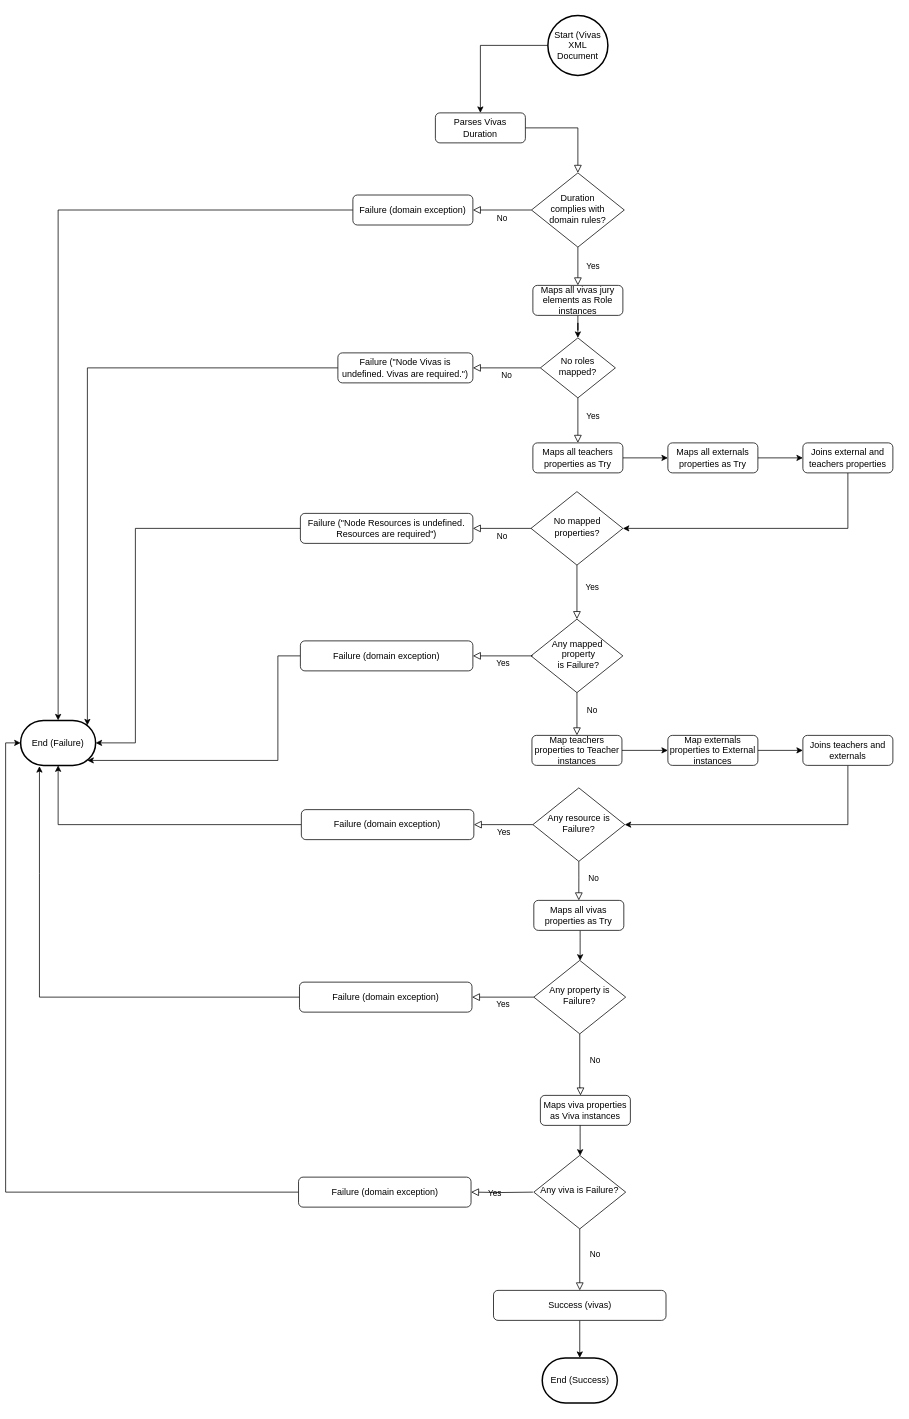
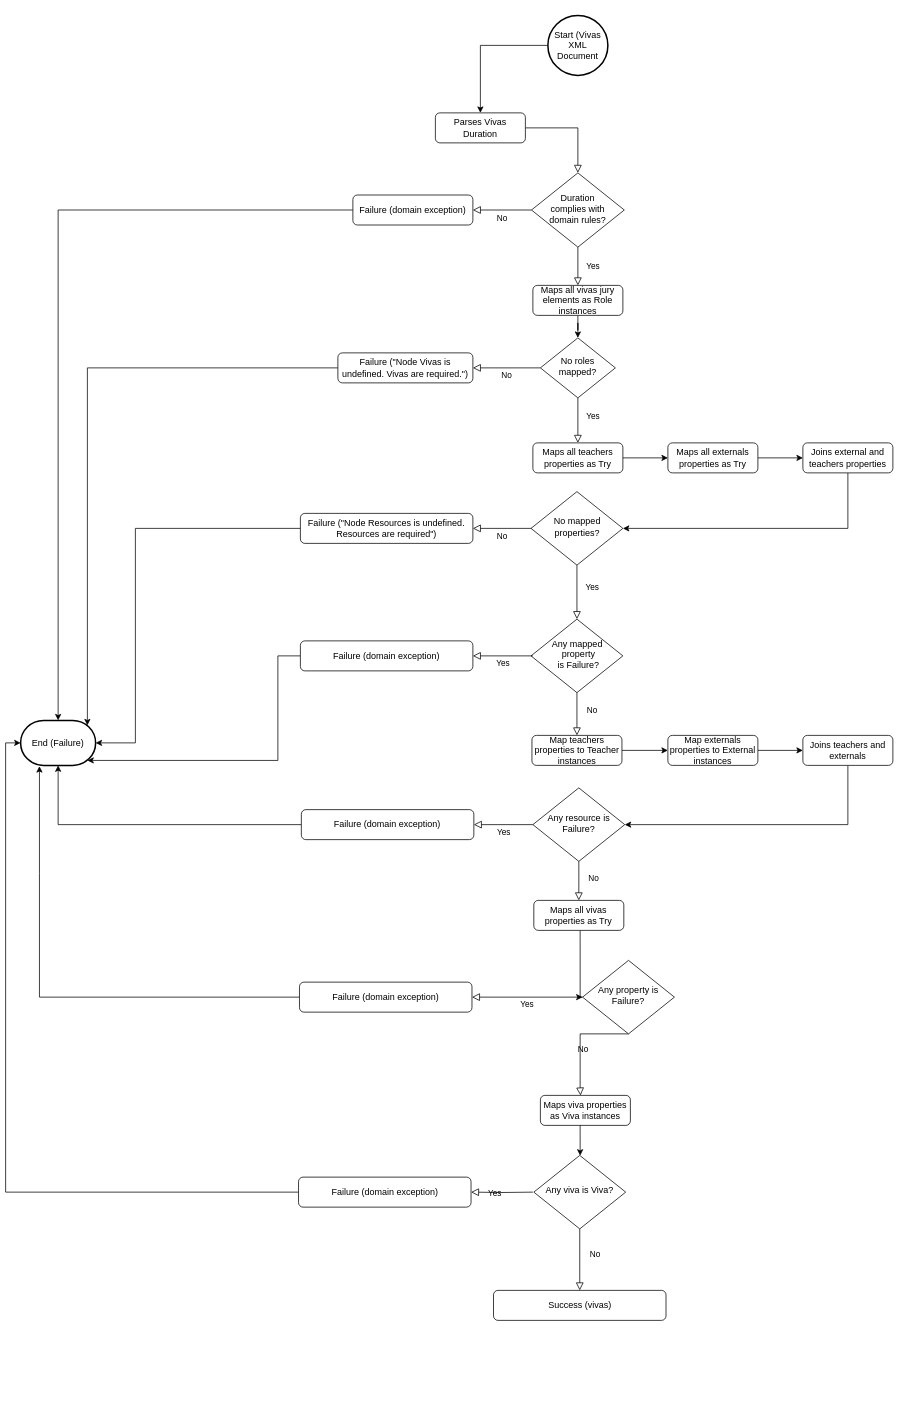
- <mxCell id="36" value="Any property is Failure?" style="rhombus;whiteSpace=wrap;html=1;shadow=0;fontFamily=Helvetica;fontSize=12;align=center;strokeWidth=1;spacing=6;spacingTop=-4;" vertex="1" parent="1"><mxGeometry x="704.25" y="1280" width="122.5" height="98" as="geometry" /></mxCell>
+ <mxCell id="36" value="Any property is Failure?" style="rhombus;whiteSpace=wrap;html=1;shadow=0;fontFamily=Helvetica;fontSize=12;align=center;strokeWidth=1;spacing=6;spacingTop=-4;" vertex="1" parent="1"><mxGeometry x="769.25" y="1280" width="122.5" height="98" as="geometry" /></mxCell>
- <mxCell id="40" value="Any viva is Failure?" style="rhombus;whiteSpace=wrap;html=1;shadow=0;fontFamily=Helvetica;fontSize=12;align=center;strokeWidth=1;spacing=6;spacingTop=-4;" vertex="1" parent="1"><mxGeometry x="704.25" y="1540" width="122.5" height="98" as="geometry" /></mxCell>
+ <mxCell id="40" value="Any viva is Viva?" style="rhombus;whiteSpace=wrap;html=1;shadow=0;fontFamily=Helvetica;fontSize=12;align=center;strokeWidth=1;spacing=6;spacingTop=-4;" vertex="1" parent="1"><mxGeometry x="704.25" y="1540" width="122.5" height="98" as="geometry" /></mxCell>
- <mxCell id="57" style="edgeStyle=orthogonalEdgeStyle;rounded=0;orthogonalLoop=1;jettySize=auto;html=1;" edge="1" parent="1" source="58" target="62"><mxGeometry relative="1" as="geometry" /></mxCell>
- <mxCell id="62" value="End (Success)" style="strokeWidth=2;html=1;shape=mxgraph.flowchart.terminator;whiteSpace=wrap;" vertex="1" parent="1"><mxGeometry x="715.5" y="1810" width="100" height="60" as="geometry" /></mxCell>
